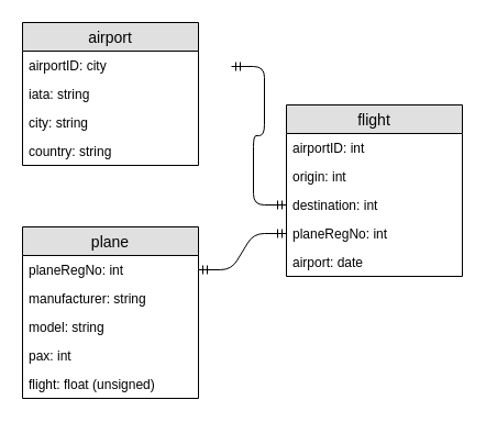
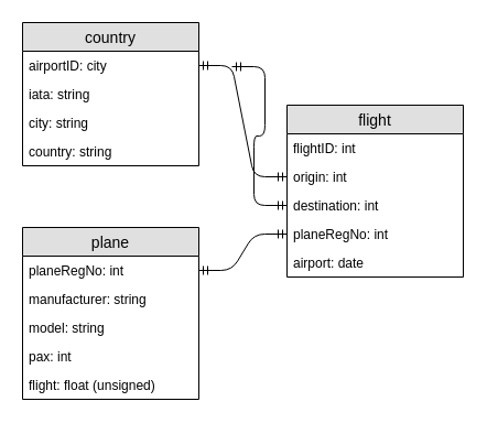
- <mxCell id="8" value="airport" style="swimlane;fontStyle=0;childLayout=stackLayout;horizontal=1;startSize=26;fillColor=#e0e0e0;horizontalStack=0;resizeParent=1;resizeParentMax=0;resizeLast=0;collapsible=1;marginBottom=0;swimlaneFillColor=#ffffff;align=center;fontSize=14;" parent="1" vertex="1"><mxGeometry x="20" y="20" width="160" height="130" as="geometry" /></mxCell>
+ <mxCell id="8" value="country" style="swimlane;fontStyle=0;childLayout=stackLayout;horizontal=1;startSize=26;fillColor=#e0e0e0;horizontalStack=0;resizeParent=1;resizeParentMax=0;resizeLast=0;collapsible=1;marginBottom=0;swimlaneFillColor=#ffffff;align=center;fontSize=14;" parent="1" vertex="1"><mxGeometry x="20" y="20" width="160" height="130" as="geometry" /></mxCell>
+ <mxCell id="19" value="" style="edgeStyle=entityRelationEdgeStyle;fontSize=12;html=1;endArrow=ERmandOne;startArrow=ERmandOne;exitX=1;exitY=0.5;exitDx=0;exitDy=0;entryX=0;entryY=0.5;entryDx=0;entryDy=0;" parent="1" source="9" edge="1" target="4"><mxGeometry width="100" height="100" relative="1" as="geometry"><mxPoint x="354" y="325" as="sourcePoint" /><mxPoint x="454" y="225" as="targetPoint" /></mxGeometry></mxCell>
- <mxCell id="3" value="airportID: int" style="text;strokeColor=none;fillColor=none;spacingLeft=4;spacingRight=4;overflow=hidden;rotatable=0;points=[[0,0.5],[1,0.5]];portConstraint=eastwest;fontSize=12;" parent="2" vertex="1"><mxGeometry y="26" width="160" height="26" as="geometry" /></mxCell>
+ <mxCell id="3" value="flightID: int" style="text;strokeColor=none;fillColor=none;spacingLeft=4;spacingRight=4;overflow=hidden;rotatable=0;points=[[0,0.5],[1,0.5]];portConstraint=eastwest;fontSize=12;" parent="2" vertex="1"><mxGeometry y="26" width="160" height="26" as="geometry" /></mxCell>
